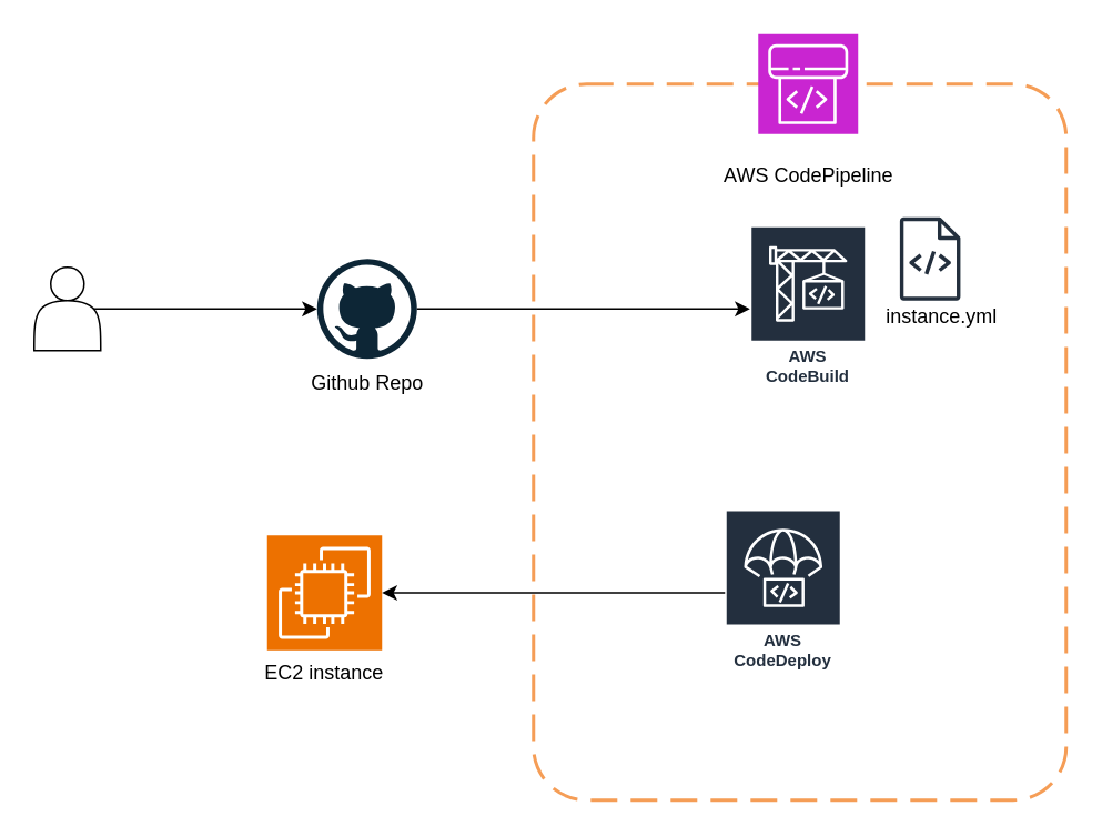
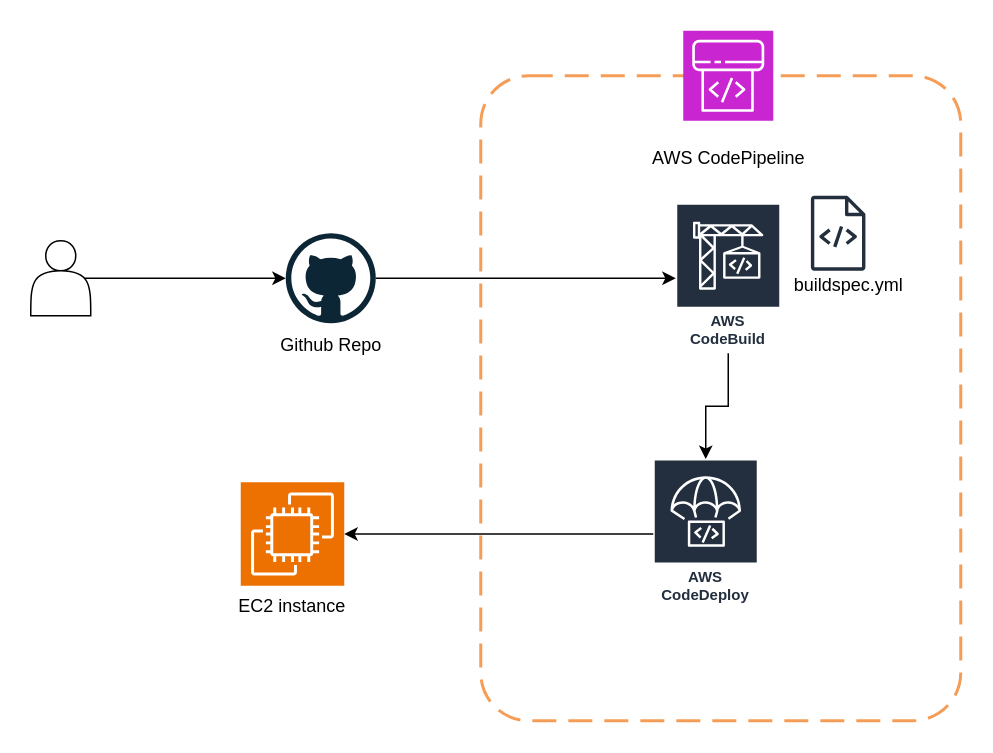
- <mxCell id="17" value="instance.yml" style="text;html=1;align=center;verticalAlign=middle;resizable=0;points=[];autosize=1;strokeColor=none;fillColor=none;" vertex="1" parent="1"><mxGeometry x="515" y="175" width="100" height="30" as="geometry" /></mxCell>
+ <mxCell id="17" value="buildspec.yml" style="text;html=1;align=center;verticalAlign=middle;resizable=0;points=[];autosize=1;strokeColor=none;fillColor=none;" vertex="1" parent="1"><mxGeometry x="515" y="175" width="100" height="30" as="geometry" /></mxCell>
+ <mxCell id="12" value="" style="endArrow=classic;html=1;rounded=0;edgeStyle=orthogonalEdgeStyle;" edge="1" parent="1" source="7" target="8"><mxGeometry width="50" height="50" relative="1" as="geometry"><mxPoint x="380" y="310" as="sourcePoint" /><mxPoint x="430" y="260" as="targetPoint" /></mxGeometry></mxCell>
